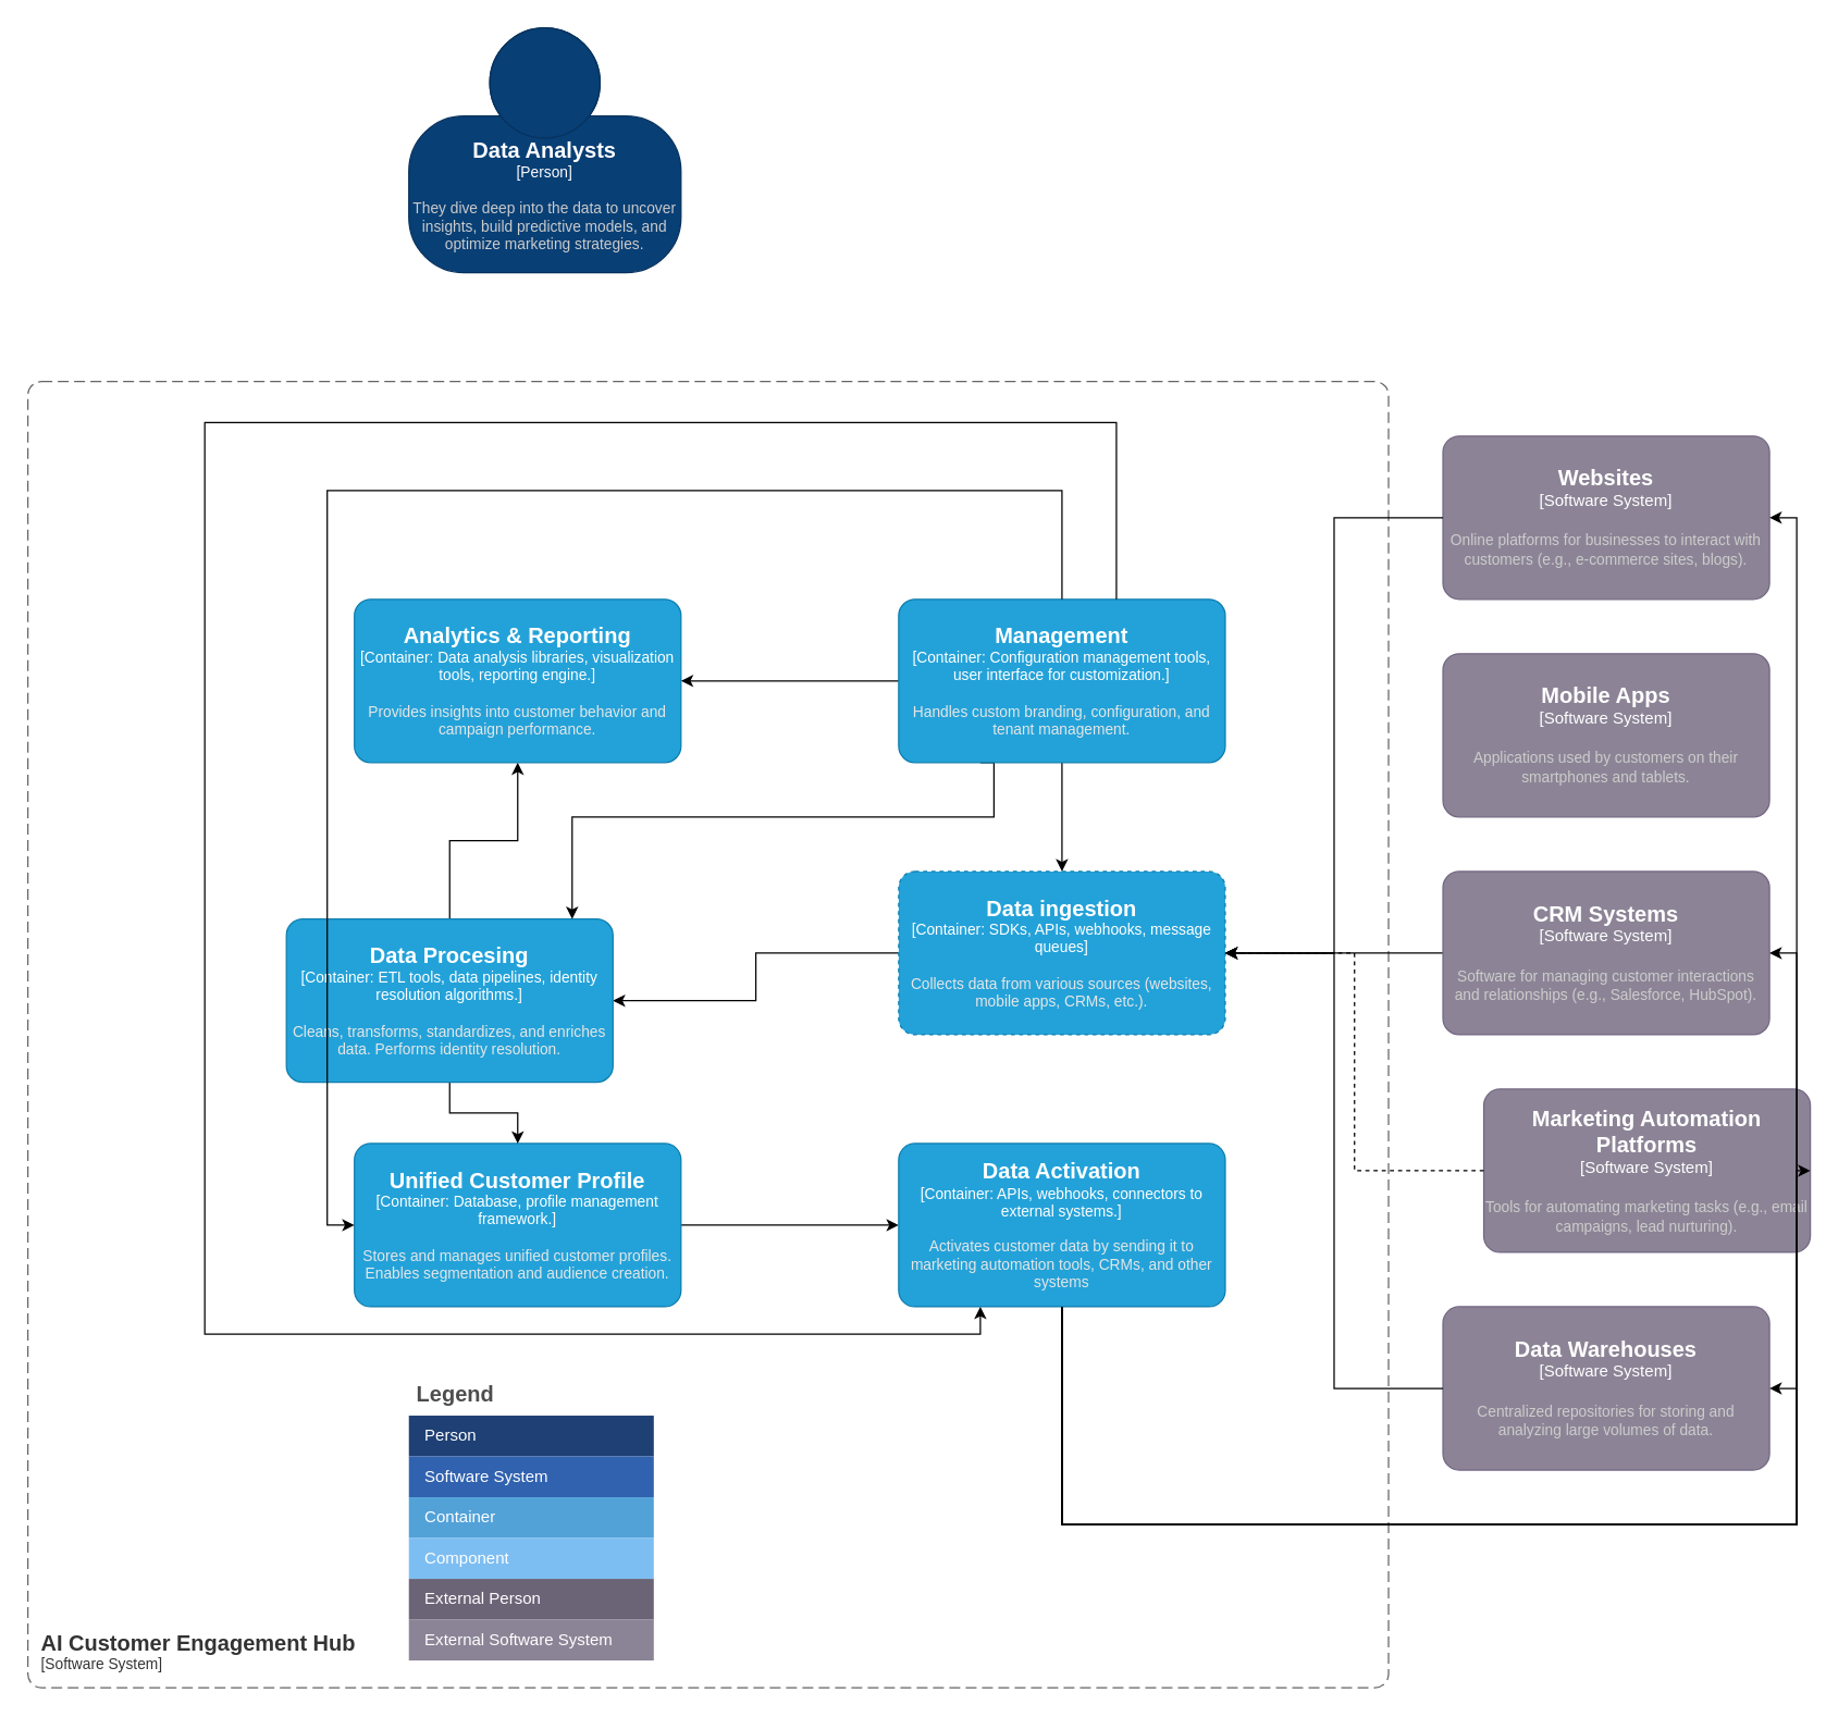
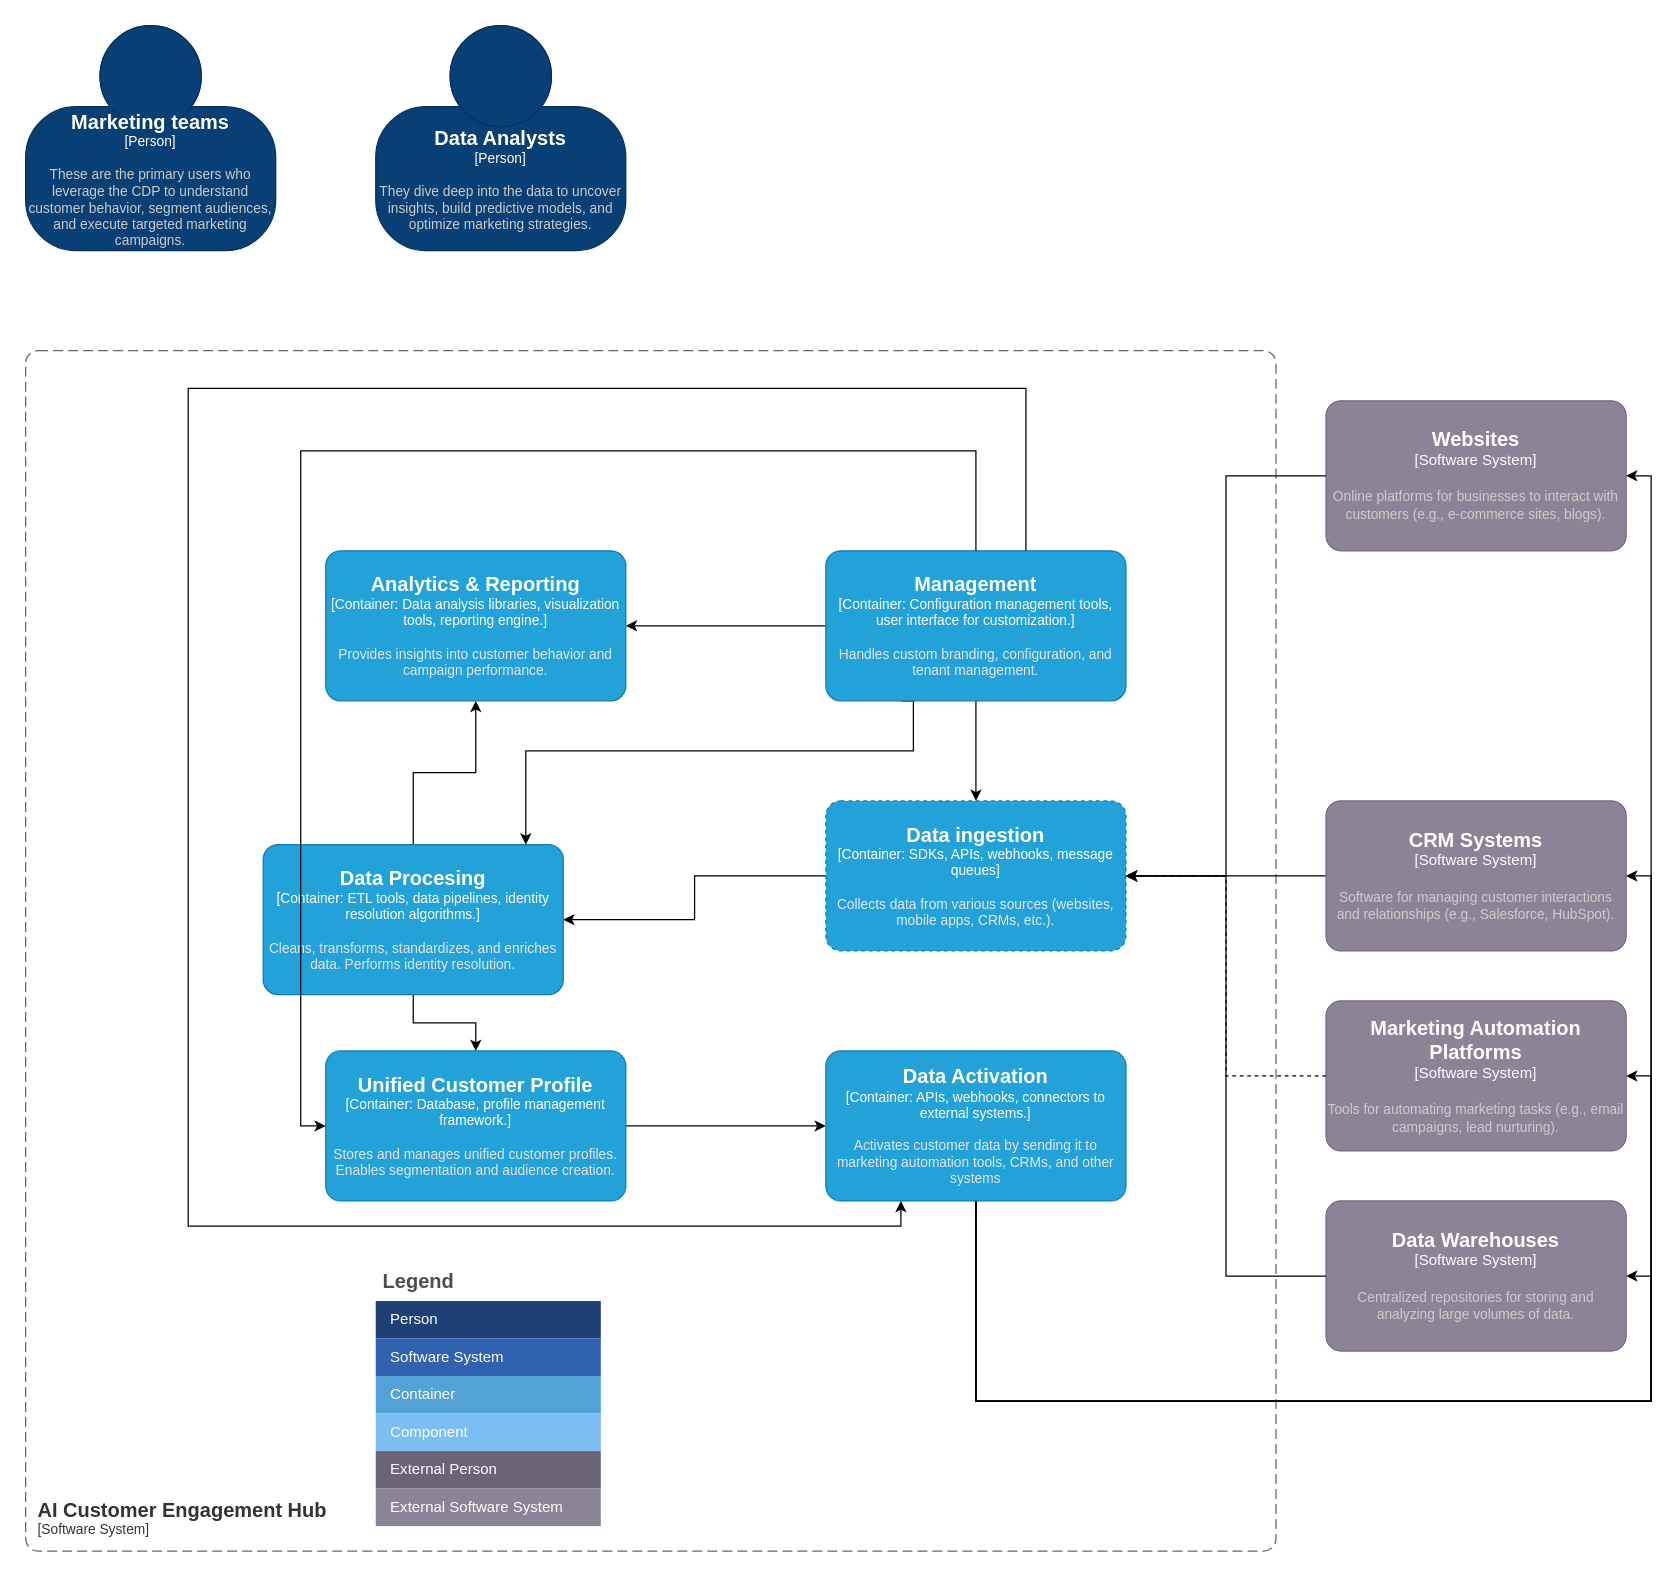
+ <mxCell id="16" value="&lt;font style=&quot;font-size: 16px&quot;&gt;&lt;b&gt;Marketing teams&lt;/b&gt;&lt;/font&gt;&lt;div&gt;[Person]&lt;/div&gt;&lt;br&gt;&lt;div&gt;&lt;font style=&quot;font-size: 11px&quot;&gt;&lt;font color=&quot;#cccccc&quot;&gt;These are the primary users who leverage the CDP to understand customer behavior, segment audiences, and execute targeted marketing campaigns.&lt;/font&gt;&lt;/div&gt;" style="html=1;fontSize=11;dashed=0;whiteSpace=wrap;fillColor=#083F75;strokeColor=#06315C;fontColor=#ffffff;shape=mxgraph.c4.person2;align=center;metaEdit=1;points=[[0.5,0,0],[1,0.5,0],[1,0.75,0],[0.75,1,0],[0.5,1,0],[0.25,1,0],[0,0.75,0],[0,0.5,0]];resizable=0;" vertex="1" parent="1"><mxGeometry x="20" y="20" width="200" height="180" as="geometry" /></mxCell>
- <mxCell id="19" value="&lt;font style=&quot;font-size: 16px&quot;&gt;&lt;b&gt;Mobile Apps&lt;/b&gt;&lt;/font&gt;&lt;div&gt;[Software System]&lt;/div&gt;&lt;br&gt;&lt;div&gt;&lt;font style=&quot;font-size: 11px&quot;&gt;&lt;font color=&quot;#cccccc&quot;&gt;Applications used by customers on their smartphones and tablets.&lt;/font&gt;&lt;/div&gt;" style="rounded=1;whiteSpace=wrap;html=1;labelBackgroundColor=none;fillColor=#8C8496;fontColor=#ffffff;align=center;arcSize=10;strokeColor=#736782;metaEdit=1;resizable=0;points=[[0.25,0,0],[0.5,0,0],[0.75,0,0],[1,0.25,0],[1,0.5,0],[1,0.75,0],[0.75,1,0],[0.5,1,0],[0.25,1,0],[0,0.75,0],[0,0.5,0],[0,0.25,0]];" vertex="1" parent="1"><mxGeometry x="1060" y="480" width="240" height="120" as="geometry" /></mxCell>
- <mxCell id="22" value="&lt;font style=&quot;font-size: 16px&quot;&gt;&lt;b&gt;Marketing Automation Platforms&lt;/b&gt;&lt;/font&gt;&lt;div&gt;[Software System]&lt;/div&gt;&lt;br&gt;&lt;div&gt;&lt;font style=&quot;font-size: 11px&quot;&gt;&lt;font color=&quot;#cccccc&quot;&gt;Tools for automating marketing tasks (e.g., email campaigns, lead nurturing).&lt;/font&gt;&lt;/div&gt;" style="rounded=1;whiteSpace=wrap;html=1;labelBackgroundColor=none;fillColor=#8C8496;fontColor=#ffffff;align=center;arcSize=10;strokeColor=#736782;metaEdit=1;resizable=0;points=[[0.25,0,0],[0.5,0,0],[0.75,0,0],[1,0.25,0],[1,0.5,0],[1,0.75,0],[0.75,1,0],[0.5,1,0],[0.25,1,0],[0,0.75,0],[0,0.5,0],[0,0.25,0]];" vertex="1" parent="1"><mxGeometry x="1090" y="800" width="240" height="120" as="geometry" /></mxCell>
+ <mxCell id="22" value="&lt;font style=&quot;font-size: 16px&quot;&gt;&lt;b&gt;Marketing Automation Platforms&lt;/b&gt;&lt;/font&gt;&lt;div&gt;[Software System]&lt;/div&gt;&lt;br&gt;&lt;div&gt;&lt;font style=&quot;font-size: 11px&quot;&gt;&lt;font color=&quot;#cccccc&quot;&gt;Tools for automating marketing tasks (e.g., email campaigns, lead nurturing).&lt;/font&gt;&lt;/div&gt;" style="rounded=1;whiteSpace=wrap;html=1;labelBackgroundColor=none;fillColor=#8C8496;fontColor=#ffffff;align=center;arcSize=10;strokeColor=#736782;metaEdit=1;resizable=0;points=[[0.25,0,0],[0.5,0,0],[0.75,0,0],[1,0.25,0],[1,0.5,0],[1,0.75,0],[0.75,1,0],[0.5,1,0],[0.25,1,0],[0,0.75,0],[0,0.5,0],[0,0.25,0]];" vertex="1" parent="1"><mxGeometry x="1060" y="800" width="240" height="120" as="geometry" /></mxCell>
